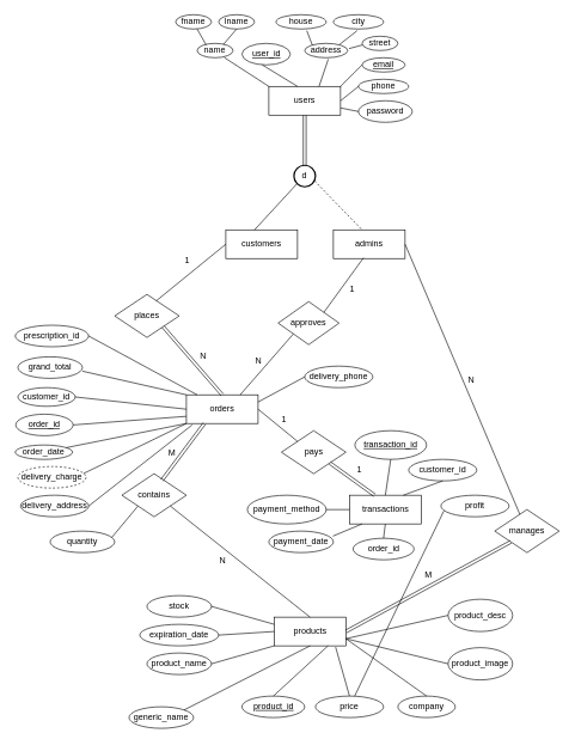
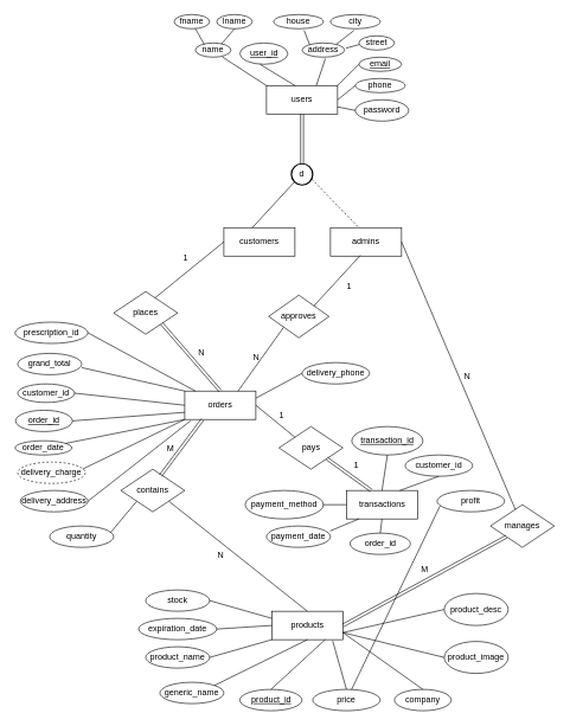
- <mxCell id="36" value="approves" style="shape=rhombus;perimeter=rhombusPerimeter;whiteSpace=wrap;html=1;align=center;" parent="1" vertex="1"><mxGeometry x="387" y="420" width="85" height="60" as="geometry" /></mxCell>
+ <mxCell id="36" value="approves" style="shape=rhombus;perimeter=rhombusPerimeter;whiteSpace=wrap;html=1;align=center;" parent="1" vertex="1"><mxGeometry x="377" y="415" width="85" height="60" as="geometry" /></mxCell>
- <mxCell id="68" value="generic_name" style="ellipse;whiteSpace=wrap;html=1;align=center;" parent="1" vertex="1"><mxGeometry x="179" y="985" width="90" height="30" as="geometry" /></mxCell>
+ <mxCell id="68" value="generic_name" style="ellipse;whiteSpace=wrap;html=1;align=center;" parent="1" vertex="1"><mxGeometry x="224" y="960" width="90" height="30" as="geometry" /></mxCell>
